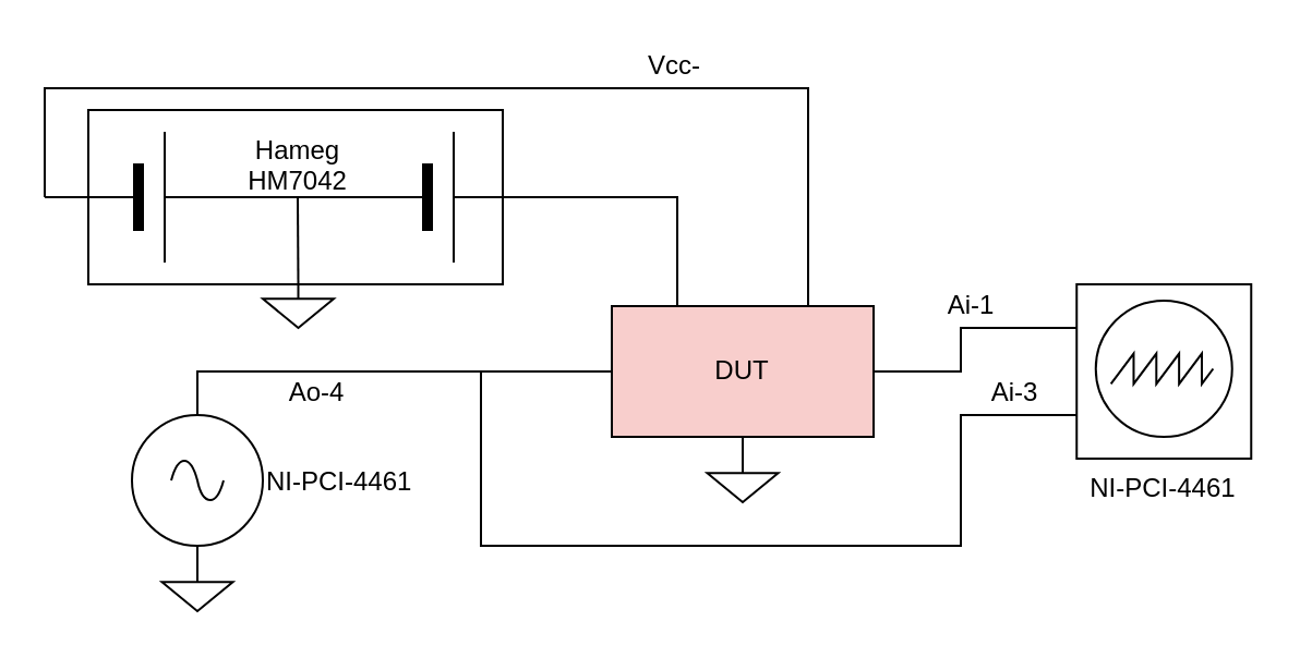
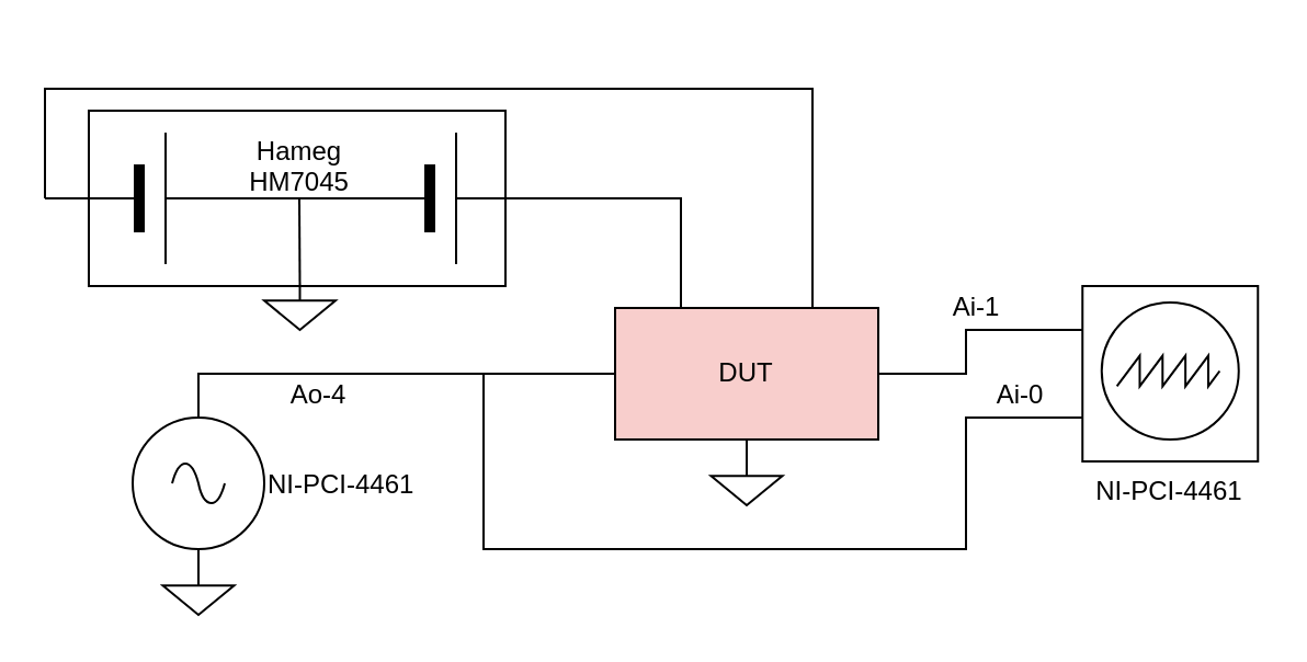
- <mxCell id="17" value="Vcc-" style="text;html=1;align=center;verticalAlign=middle;whiteSpace=wrap;rounded=0;" vertex="1" parent="1"><mxGeometry x="294" y="20" width="30" height="20" as="geometry" /></mxCell>
- <mxCell id="10" value="Hameg&#10;HM7042" style="text;align=center;verticalAlign=middle;rounded=0;" vertex="1" parent="1"><mxGeometry x="106.25" y="60" width="60" height="30" as="geometry" /></mxCell>
+ <mxCell id="10" value="Hameg&#10;HM7045" style="text;align=center;verticalAlign=middle;rounded=0;" vertex="1" parent="1"><mxGeometry x="106.25" y="60" width="60" height="30" as="geometry" /></mxCell>
- <mxCell id="25" value="Ai-3" style="text;html=1;align=center;verticalAlign=middle;whiteSpace=wrap;rounded=0;" vertex="1" parent="1"><mxGeometry x="450" y="170" width="30" height="20" as="geometry" /></mxCell>
+ <mxCell id="25" value="Ai-0" style="text;html=1;align=center;verticalAlign=middle;whiteSpace=wrap;rounded=0;" vertex="1" parent="1"><mxGeometry x="450" y="170" width="30" height="20" as="geometry" /></mxCell>
